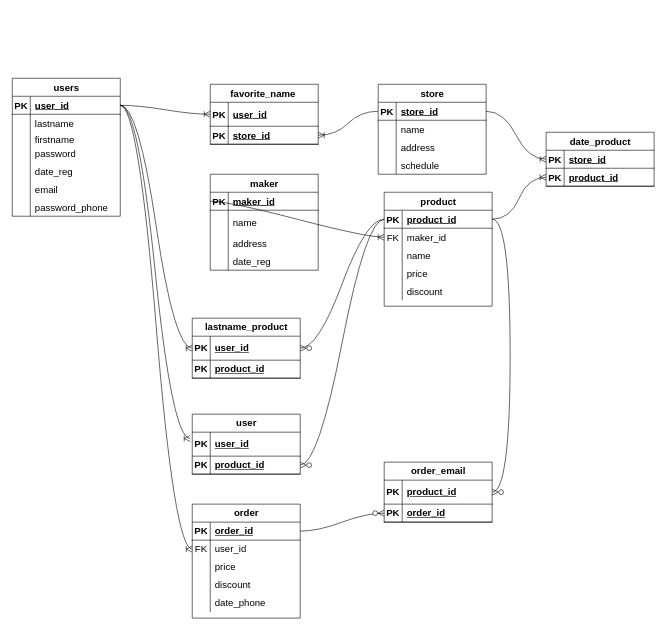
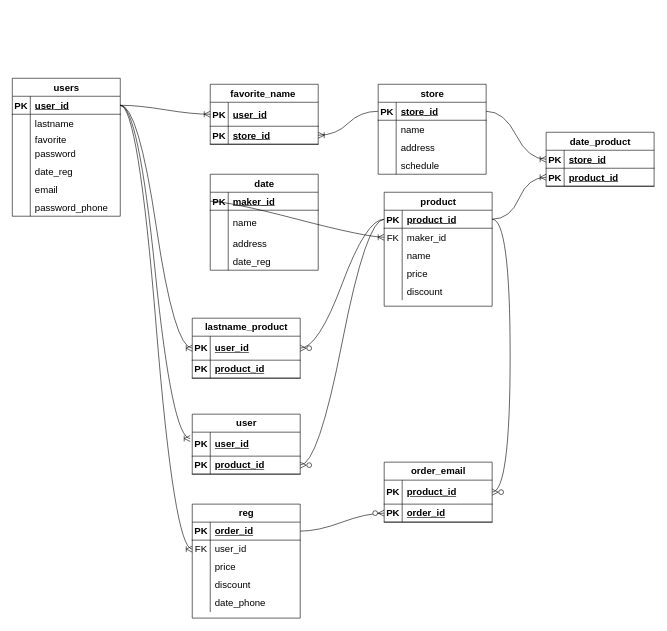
- <mxCell id="11" value="firstname" style="shape=partialRectangle;connectable=0;fillColor=none;top=0;left=0;bottom=0;right=0;align=left;spacingLeft=6;overflow=hidden;whiteSpace=wrap;html=1;fontSize=16;" vertex="1" parent="9"><mxGeometry x="30" width="150" height="20" as="geometry"><mxRectangle width="150" height="20" as="alternateBounds" /></mxGeometry></mxCell>
+ <mxCell id="11" value="favorite" style="shape=partialRectangle;connectable=0;fillColor=none;top=0;left=0;bottom=0;right=0;align=left;spacingLeft=6;overflow=hidden;whiteSpace=wrap;html=1;fontSize=16;" vertex="1" parent="9"><mxGeometry x="30" width="150" height="20" as="geometry"><mxRectangle width="150" height="20" as="alternateBounds" /></mxGeometry></mxCell>
- <mxCell id="102" value="maker" style="shape=table;startSize=30;container=1;collapsible=1;childLayout=tableLayout;fixedRows=1;rowLines=0;fontStyle=1;align=center;resizeLast=1;html=1;fontSize=16;" vertex="1" parent="1"><mxGeometry x="350" y="290" width="180" height="160" as="geometry" /></mxCell>
+ <mxCell id="102" value="date" style="shape=table;startSize=30;container=1;collapsible=1;childLayout=tableLayout;fixedRows=1;rowLines=0;fontStyle=1;align=center;resizeLast=1;html=1;fontSize=16;" vertex="1" parent="1"><mxGeometry x="350" y="290" width="180" height="160" as="geometry" /></mxCell>
- <mxCell id="86" value="order" style="shape=table;startSize=30;container=1;collapsible=1;childLayout=tableLayout;fixedRows=1;rowLines=0;fontStyle=1;align=center;resizeLast=1;html=1;fontSize=16;" vertex="1" parent="1"><mxGeometry x="320" y="840" width="180" height="190" as="geometry" /></mxCell>
+ <mxCell id="86" value="reg" style="shape=table;startSize=30;container=1;collapsible=1;childLayout=tableLayout;fixedRows=1;rowLines=0;fontStyle=1;align=center;resizeLast=1;html=1;fontSize=16;" vertex="1" parent="1"><mxGeometry x="320" y="840" width="180" height="190" as="geometry" /></mxCell>
